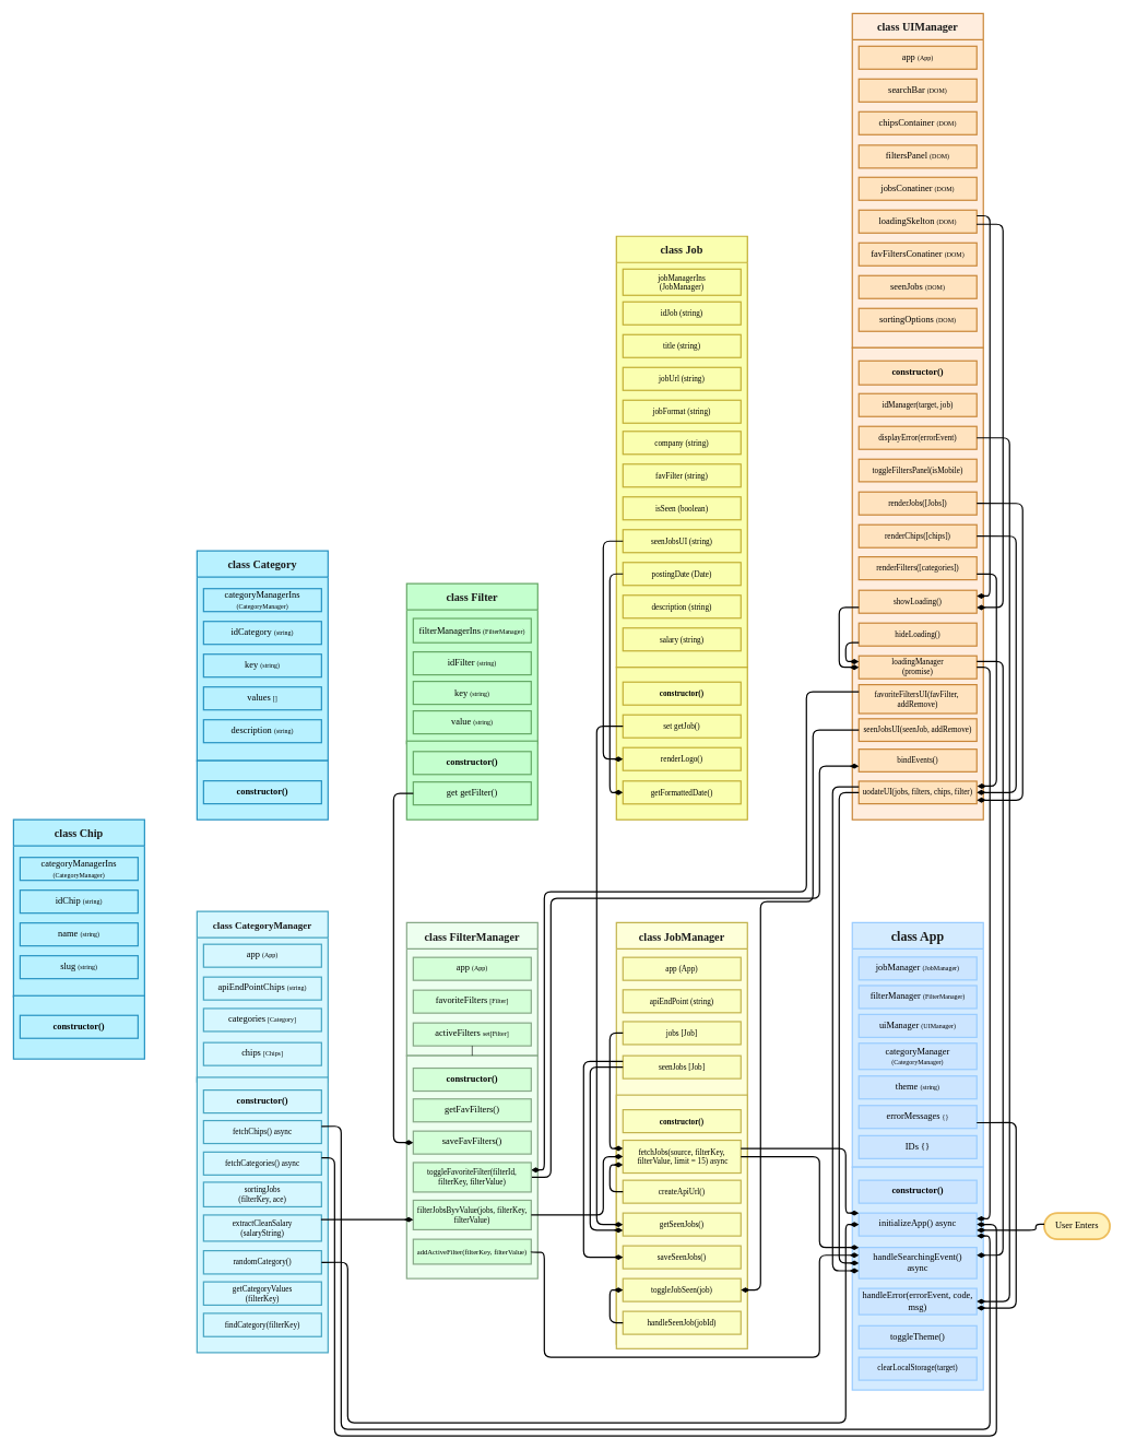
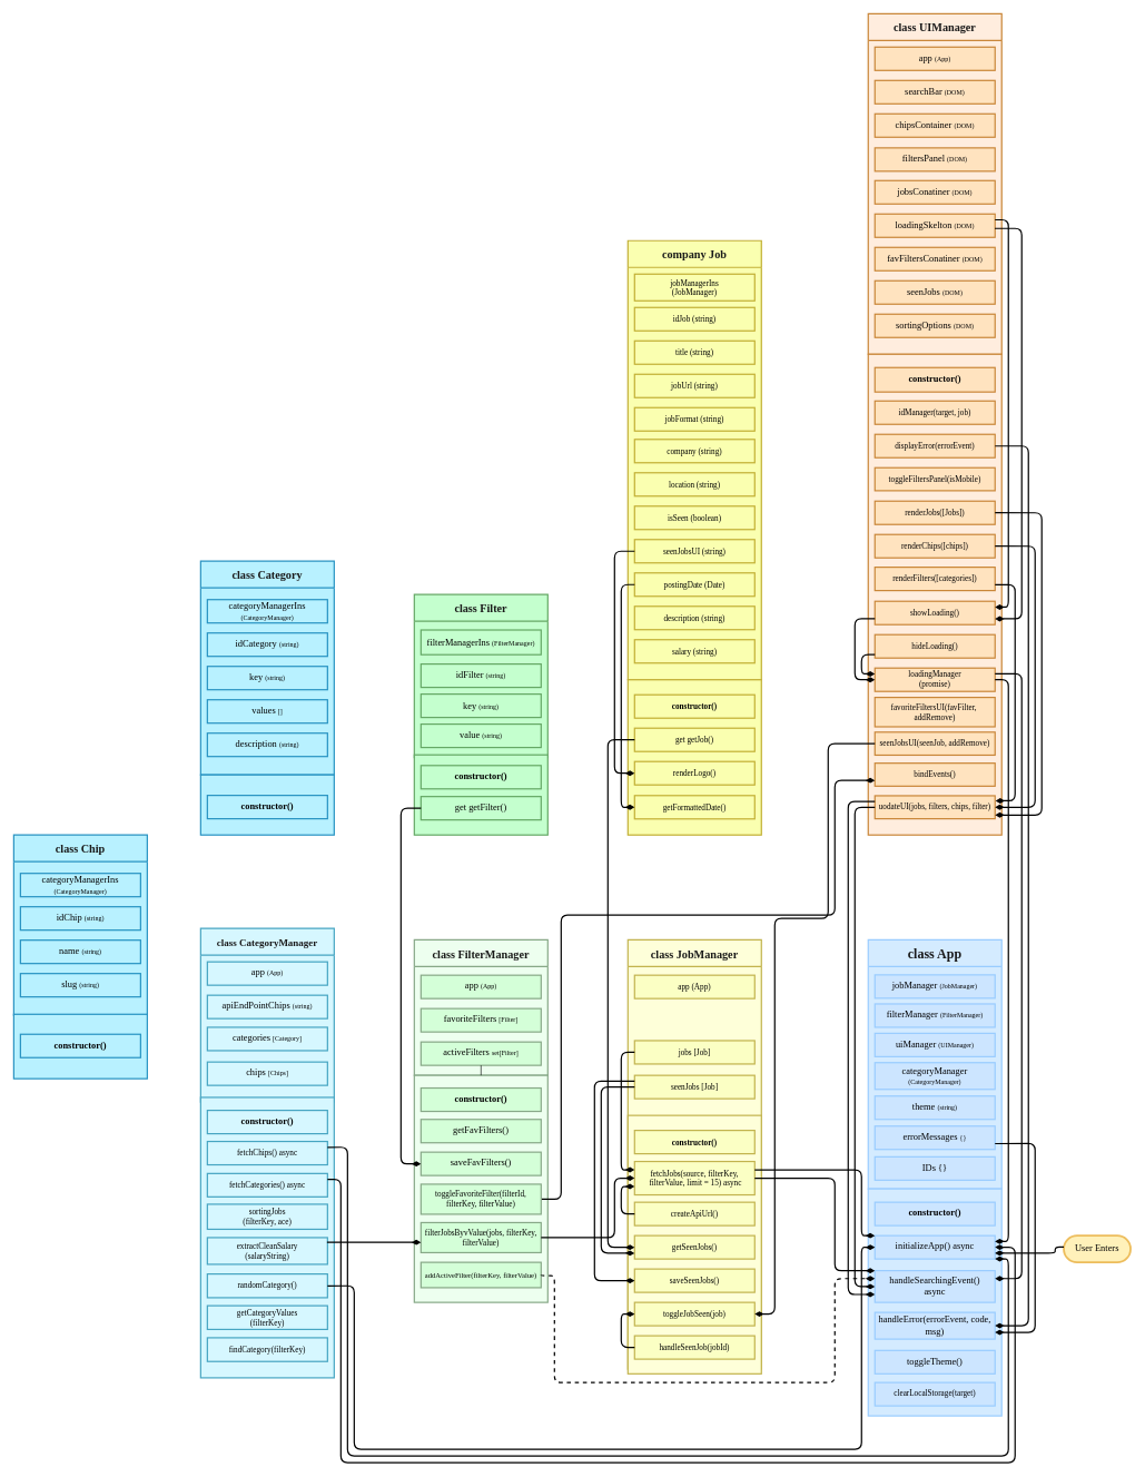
- <mxCell id="40" value="class Job" style="swimlane;fillColor=#FAFFB0;rounded=0;gradientColor=none;swimlaneFillColor=#FAFFB0;strokeWidth=2;strokeColor=#C2AF34;fontFamily=Parkinsans;fontColor=#1A1A1A;fontSize=17;fontStyle=1;startSize=40;fontSource=https%3A%2F%2Ffonts.googleapis.com%2Fcss%3Ffamily%3DParkinsans;" vertex="1" parent="1"><mxGeometry x="940" y="360" width="200" height="657.56" as="geometry"><mxRectangle width="100" height="30" as="alternateBounds" /></mxGeometry></mxCell>
+ <mxCell id="40" value="company Job" style="swimlane;fillColor=#FAFFB0;rounded=0;gradientColor=none;swimlaneFillColor=#FAFFB0;strokeWidth=2;strokeColor=#C2AF34;fontFamily=Parkinsans;fontColor=#1A1A1A;fontSize=17;fontStyle=1;startSize=40;fontSource=https%3A%2F%2Ffonts.googleapis.com%2Fcss%3Ffamily%3DParkinsans;" vertex="1" parent="1"><mxGeometry x="940" y="360" width="200" height="657.56" as="geometry"><mxRectangle width="100" height="30" as="alternateBounds" /></mxGeometry></mxCell>
- <mxCell id="44" value="favFilter (string)" style="rounded=0;strokeWidth=2;fontFamily=Parkinsans;fontSize=12;fontSource=https%3A%2F%2Ffonts.googleapis.com%2Fcss%3Ffamily%3DParkinsans;fillColor=#FAFFB0;fontColor=#000000;strokeColor=#C2AF34;fontStyle=0;" vertex="1" parent="40"><mxGeometry x="10" y="347.558" width="180" height="34.988" as="geometry" /></mxCell>
+ <mxCell id="44" value="location (string)" style="rounded=0;strokeWidth=2;fontFamily=Parkinsans;fontSize=12;fontSource=https%3A%2F%2Ffonts.googleapis.com%2Fcss%3Ffamily%3DParkinsans;fillColor=#FAFFB0;fontColor=#000000;strokeColor=#C2AF34;fontStyle=0;" vertex="1" parent="40"><mxGeometry x="10" y="347.558" width="180" height="34.988" as="geometry" /></mxCell>
- <mxCell id="91" value="set getJob()" style="rounded=0;strokeWidth=2;fontFamily=Parkinsans;fontSize=12;fontSource=https%3A%2F%2Ffonts.googleapis.com%2Fcss%3Ffamily%3DParkinsans;fillColor=#FAFFB0;fontColor=#000000;strokeColor=#C2AF34;fontStyle=0;" vertex="1" parent="1"><mxGeometry x="950" y="1090.008" width="180" height="34.988" as="geometry" /></mxCell>
+ <mxCell id="91" value="get getJob()" style="rounded=0;strokeWidth=2;fontFamily=Parkinsans;fontSize=12;fontSource=https%3A%2F%2Ffonts.googleapis.com%2Fcss%3Ffamily%3DParkinsans;fillColor=#FAFFB0;fontColor=#000000;strokeColor=#C2AF34;fontStyle=0;" vertex="1" parent="1"><mxGeometry x="950" y="1090.008" width="180" height="34.988" as="geometry" /></mxCell>
- <mxCell id="154" value="" style="edgeStyle=segmentEdgeStyle;endArrow=diamondThin;html=1;endSize=8;startSize=8;fontFamily=Parkinsans;fontSource=https%3A%2F%2Ffonts.googleapis.com%2Fcss%3Ffamily%3DParkinsans;fontSize=14;fontColor=#000000;strokeWidth=2;strokeColor=#000000;rounded=1;endFill=1;exitX=0;exitY=0.25;exitDx=0;exitDy=0;entryX=1;entryY=0.25;entryDx=0;entryDy=0;" edge="1" parent="1" source="104" target="159"><mxGeometry width="50" height="50" relative="1" as="geometry"><mxPoint x="1310" y="1018.24" as="sourcePoint" /><mxPoint x="810.72" y="1783.275" as="targetPoint" /><Array as="points"><mxPoint x="1230" y="1055" /><mxPoint x="1230" y="1360" /><mxPoint x="830" y="1360" /><mxPoint x="830" y="1784" /></Array></mxGeometry></mxCell>
- <mxCell id="16" value="apiEndPoint (string)" style="rounded=0;strokeWidth=2;fontFamily=Parkinsans;fontSize=12;fontSource=https%3A%2F%2Ffonts.googleapis.com%2Fcss%3Ffamily%3DParkinsans;fillColor=#FBFFC4;fontColor=#000000;strokeColor=#C2B34E;fontStyle=0;" vertex="1" parent="15"><mxGeometry x="10" y="102.458" width="180" height="34.988" as="geometry" /></mxCell>
- <mxCell id="158" value="" style="edgeStyle=segmentEdgeStyle;endArrow=diamondThin;html=1;endSize=8;startSize=8;fontFamily=Parkinsans;fontSource=https%3A%2F%2Ffonts.googleapis.com%2Fcss%3Ffamily%3DParkinsans;fontSize=14;fontColor=#000000;strokeWidth=2;strokeColor=#000000;rounded=1;endFill=1;exitX=1;exitY=0.5;exitDx=0;exitDy=0;entryX=0;entryY=0.25;entryDx=0;entryDy=0;" edge="1" parent="1" source="152" target="129"><mxGeometry width="50" height="50" relative="1" as="geometry"><mxPoint x="870" y="2045.752" as="sourcePoint" /><mxPoint x="1220" y="2070" as="targetPoint" /><Array as="points"><mxPoint x="830" y="1910" /><mxPoint x="830" y="2070" /><mxPoint x="1250" y="2070" /><mxPoint x="1250" y="1914" /></Array></mxGeometry></mxCell>
+ <mxCell id="158" value="" style="edgeStyle=segmentEdgeStyle;endArrow=diamondThin;html=1;endSize=8;startSize=8;fontFamily=Parkinsans;fontSource=https%3A%2F%2Ffonts.googleapis.com%2Fcss%3Ffamily%3DParkinsans;fontSize=14;fontColor=#000000;strokeWidth=2;strokeColor=#000000;rounded=1;endFill=1;exitX=1;exitY=0.5;exitDx=0;exitDy=0;entryX=0;entryY=0.25;entryDx=0;entryDy=0;dashed=1;" edge="1" parent="1" source="152" target="129"><mxGeometry width="50" height="50" relative="1" as="geometry"><mxPoint x="870" y="2045.752" as="sourcePoint" /><mxPoint x="1220" y="2070" as="targetPoint" /><Array as="points"><mxPoint x="830" y="1910" /><mxPoint x="830" y="2070" /><mxPoint x="1250" y="2070" /><mxPoint x="1250" y="1914" /></Array></mxGeometry></mxCell>
